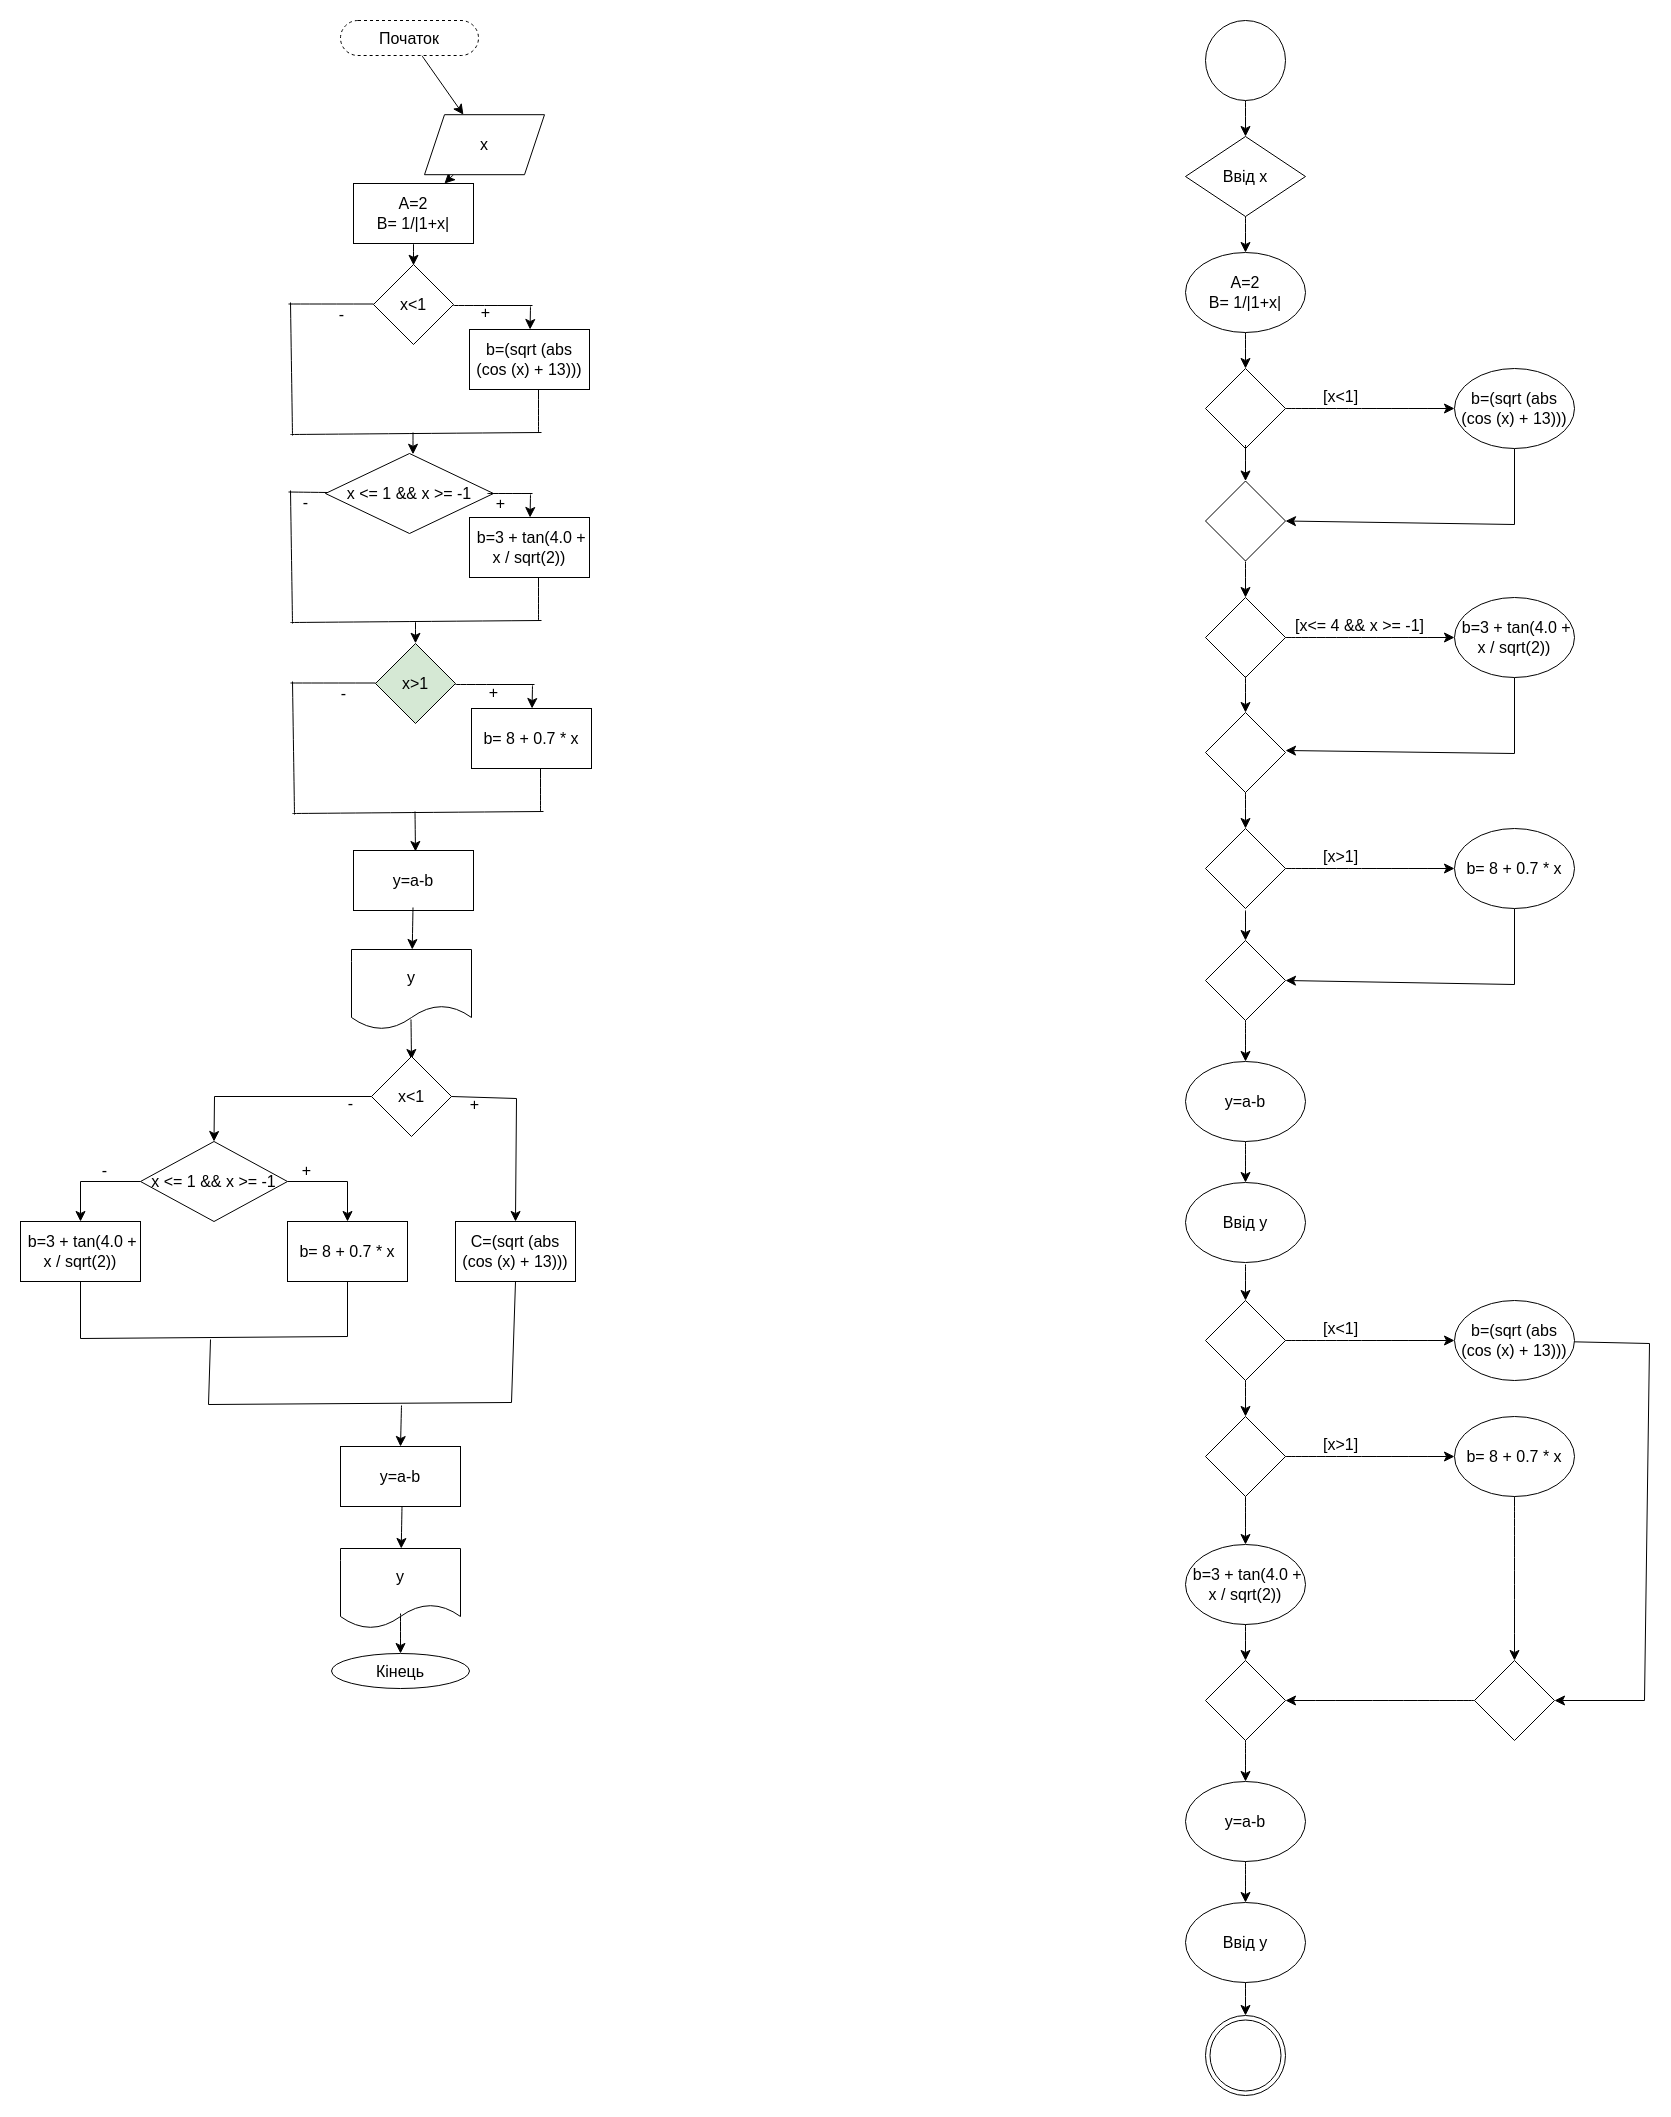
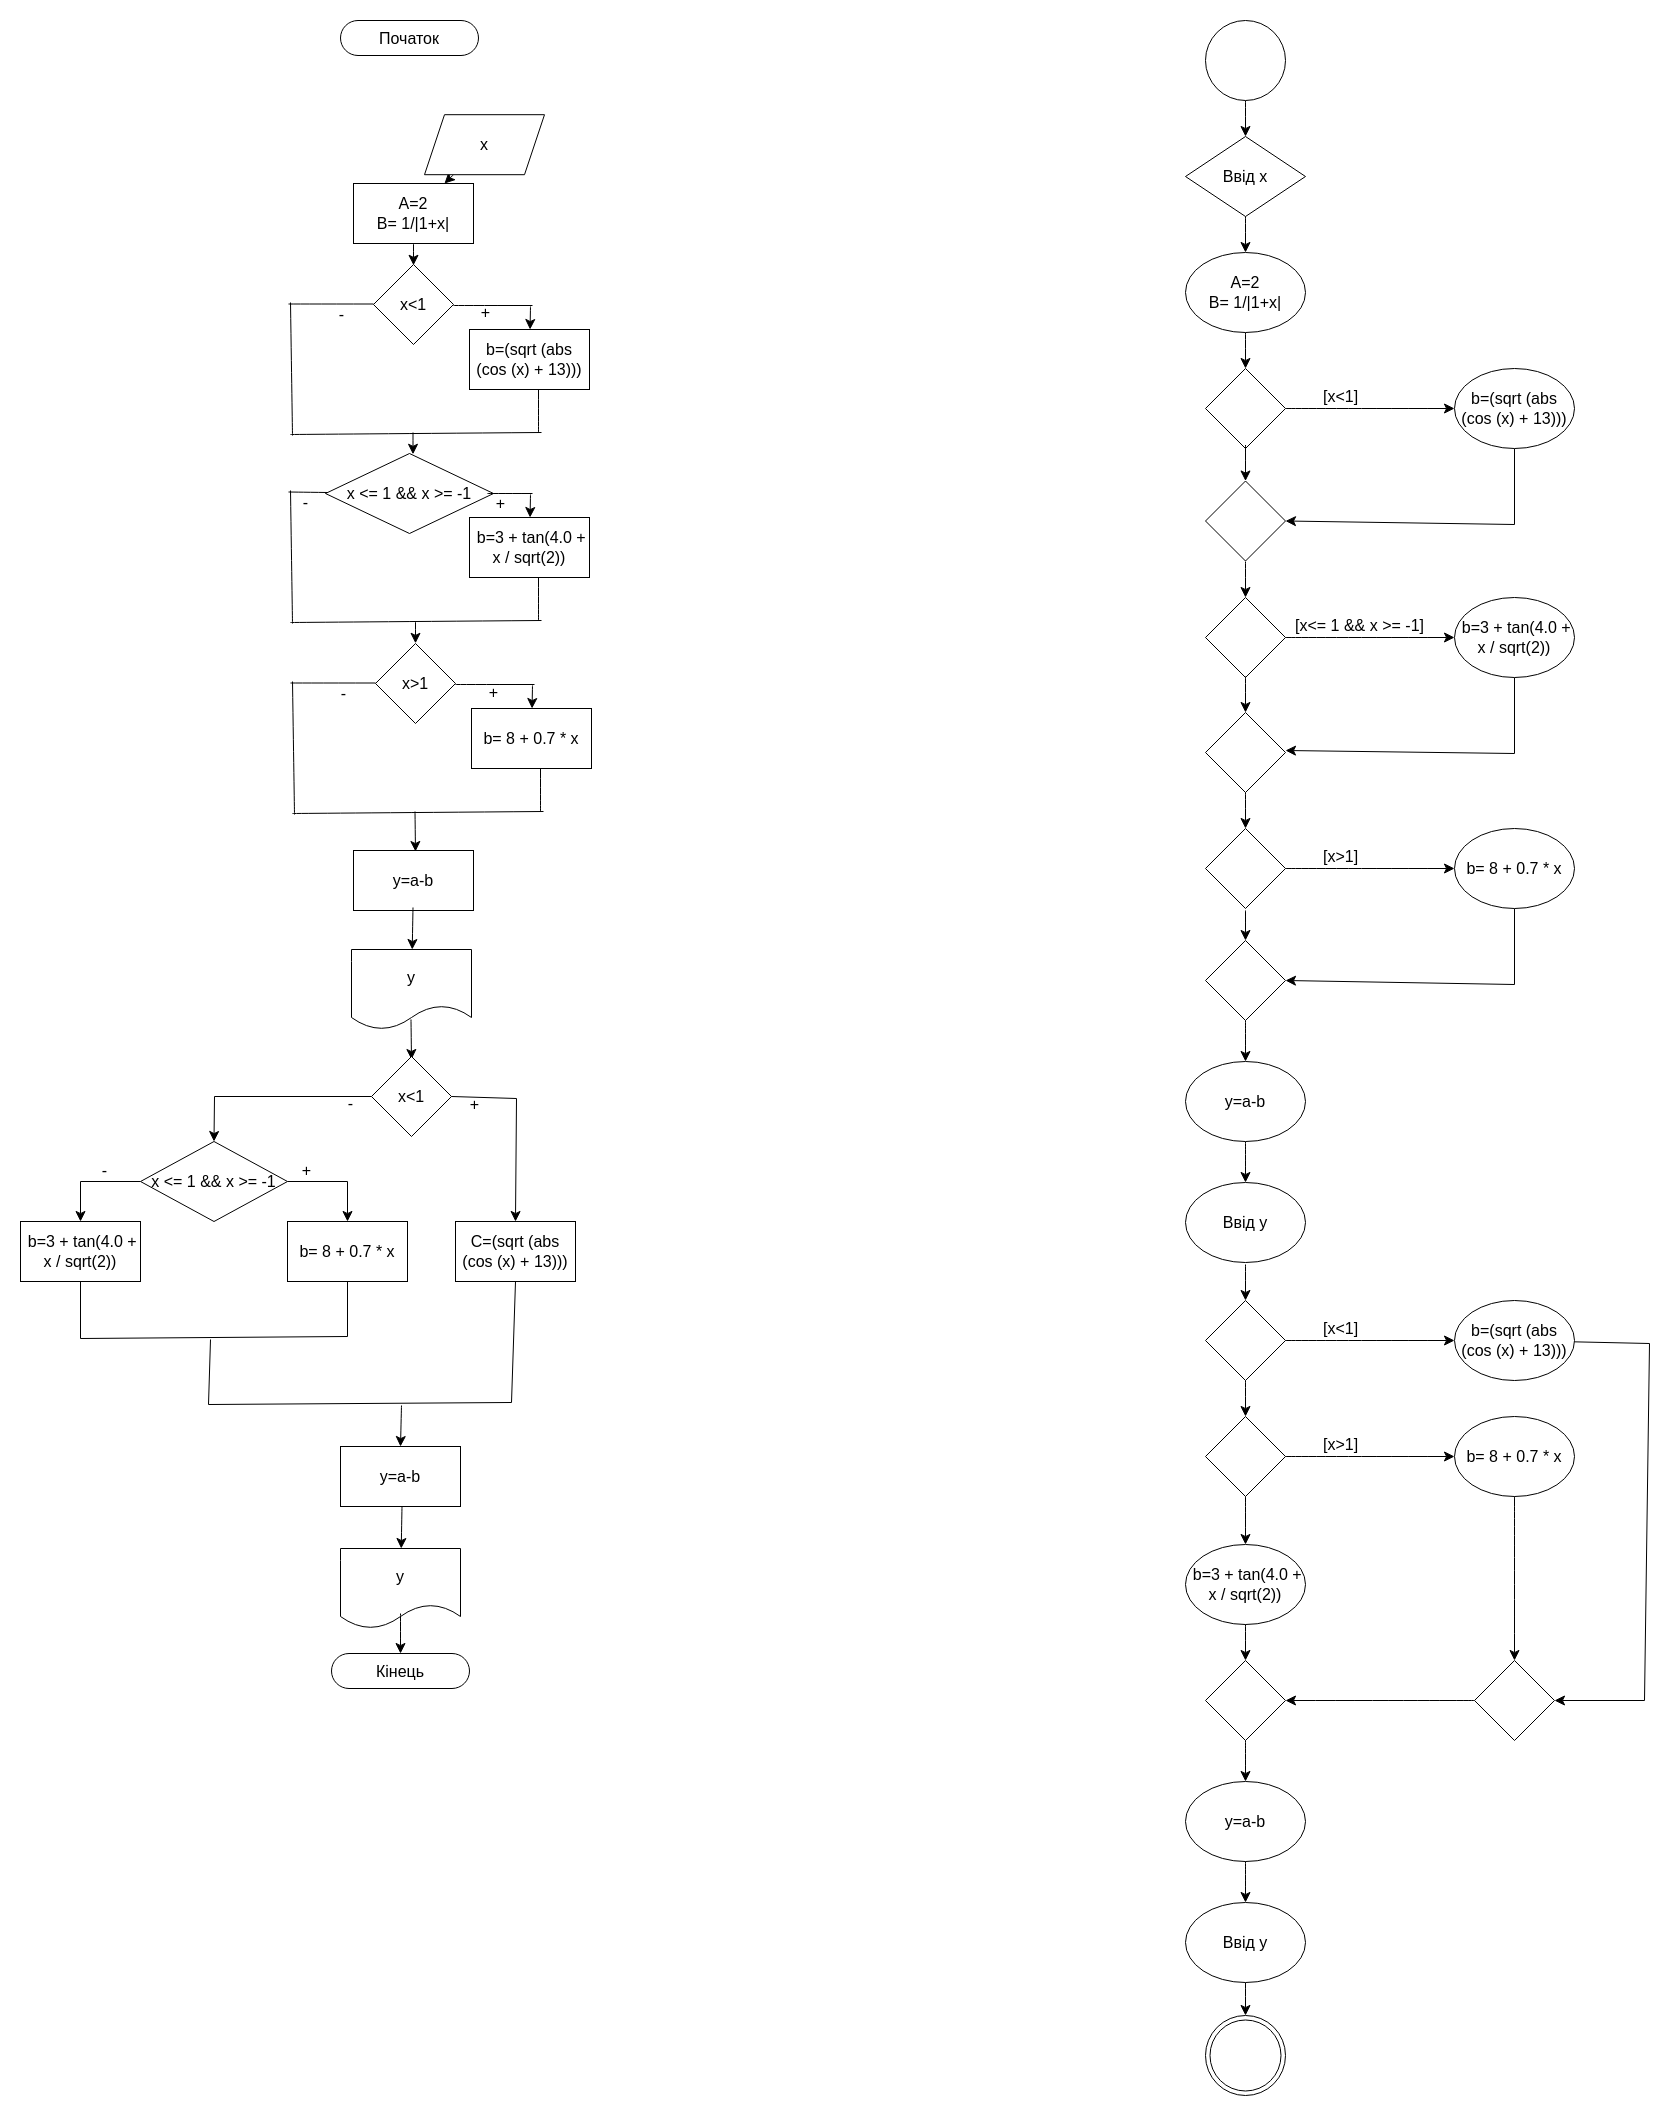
- <mxCell id="3" value="Початок" style="rounded=1;whiteSpace=wrap;html=1;fontSize=16;arcSize=50;dashed=1;" vertex="1" parent="1"><mxGeometry x="340" y="20" width="138" height="35" as="geometry" /></mxCell>
+ <mxCell id="3" value="Початок" style="rounded=1;whiteSpace=wrap;html=1;fontSize=16;arcSize=50;" vertex="1" parent="1"><mxGeometry x="340" y="20" width="138" height="35" as="geometry" /></mxCell>
- <mxCell id="2" style="edgeStyle=none;curved=1;rounded=0;orthogonalLoop=1;jettySize=auto;html=1;fontSize=12;startSize=8;endSize=8;" edge="1" parent="1" source="3" target="5"><mxGeometry relative="1" as="geometry"><mxPoint x="409" y="162.2" as="targetPoint" /></mxGeometry></mxCell>
- <mxCell id="91" value="[x&amp;lt;= 4 &amp;amp;&amp;amp; x &amp;gt;= -1]" style="text;html=1;align=center;verticalAlign=middle;resizable=0;points=[];autosize=1;strokeColor=none;fillColor=none;fontSize=16;" vertex="1" parent="1"><mxGeometry x="1285" y="609" width="147" height="31" as="geometry" /></mxCell>
+ <mxCell id="91" value="[x&amp;lt;= 1 &amp;amp;&amp;amp; x &amp;gt;= -1]" style="text;html=1;align=center;verticalAlign=middle;resizable=0;points=[];autosize=1;strokeColor=none;fillColor=none;fontSize=16;" vertex="1" parent="1"><mxGeometry x="1285" y="609" width="147" height="31" as="geometry" /></mxCell>
- <mxCell id="27" value="x&amp;gt;1" style="rhombus;whiteSpace=wrap;html=1;fontSize=16;fillColor=#d5e8d4;" vertex="1" parent="1"><mxGeometry x="375" y="643" width="80" height="80" as="geometry" /></mxCell>
+ <mxCell id="27" value="x&amp;gt;1" style="rhombus;whiteSpace=wrap;html=1;fontSize=16;" vertex="1" parent="1"><mxGeometry x="375" y="643" width="80" height="80" as="geometry" /></mxCell>
- <mxCell id="65" value="Кінець" style="ellipse;whiteSpace=wrap;html=1;fontSize=16;arcSize=50;" vertex="1" parent="1"><mxGeometry x="331" y="1653" width="138" height="35" as="geometry" /></mxCell>
+ <mxCell id="65" value="Кінець" style="rounded=1;whiteSpace=wrap;html=1;fontSize=16;arcSize=50;" vertex="1" parent="1"><mxGeometry x="331" y="1653" width="138" height="35" as="geometry" /></mxCell>
